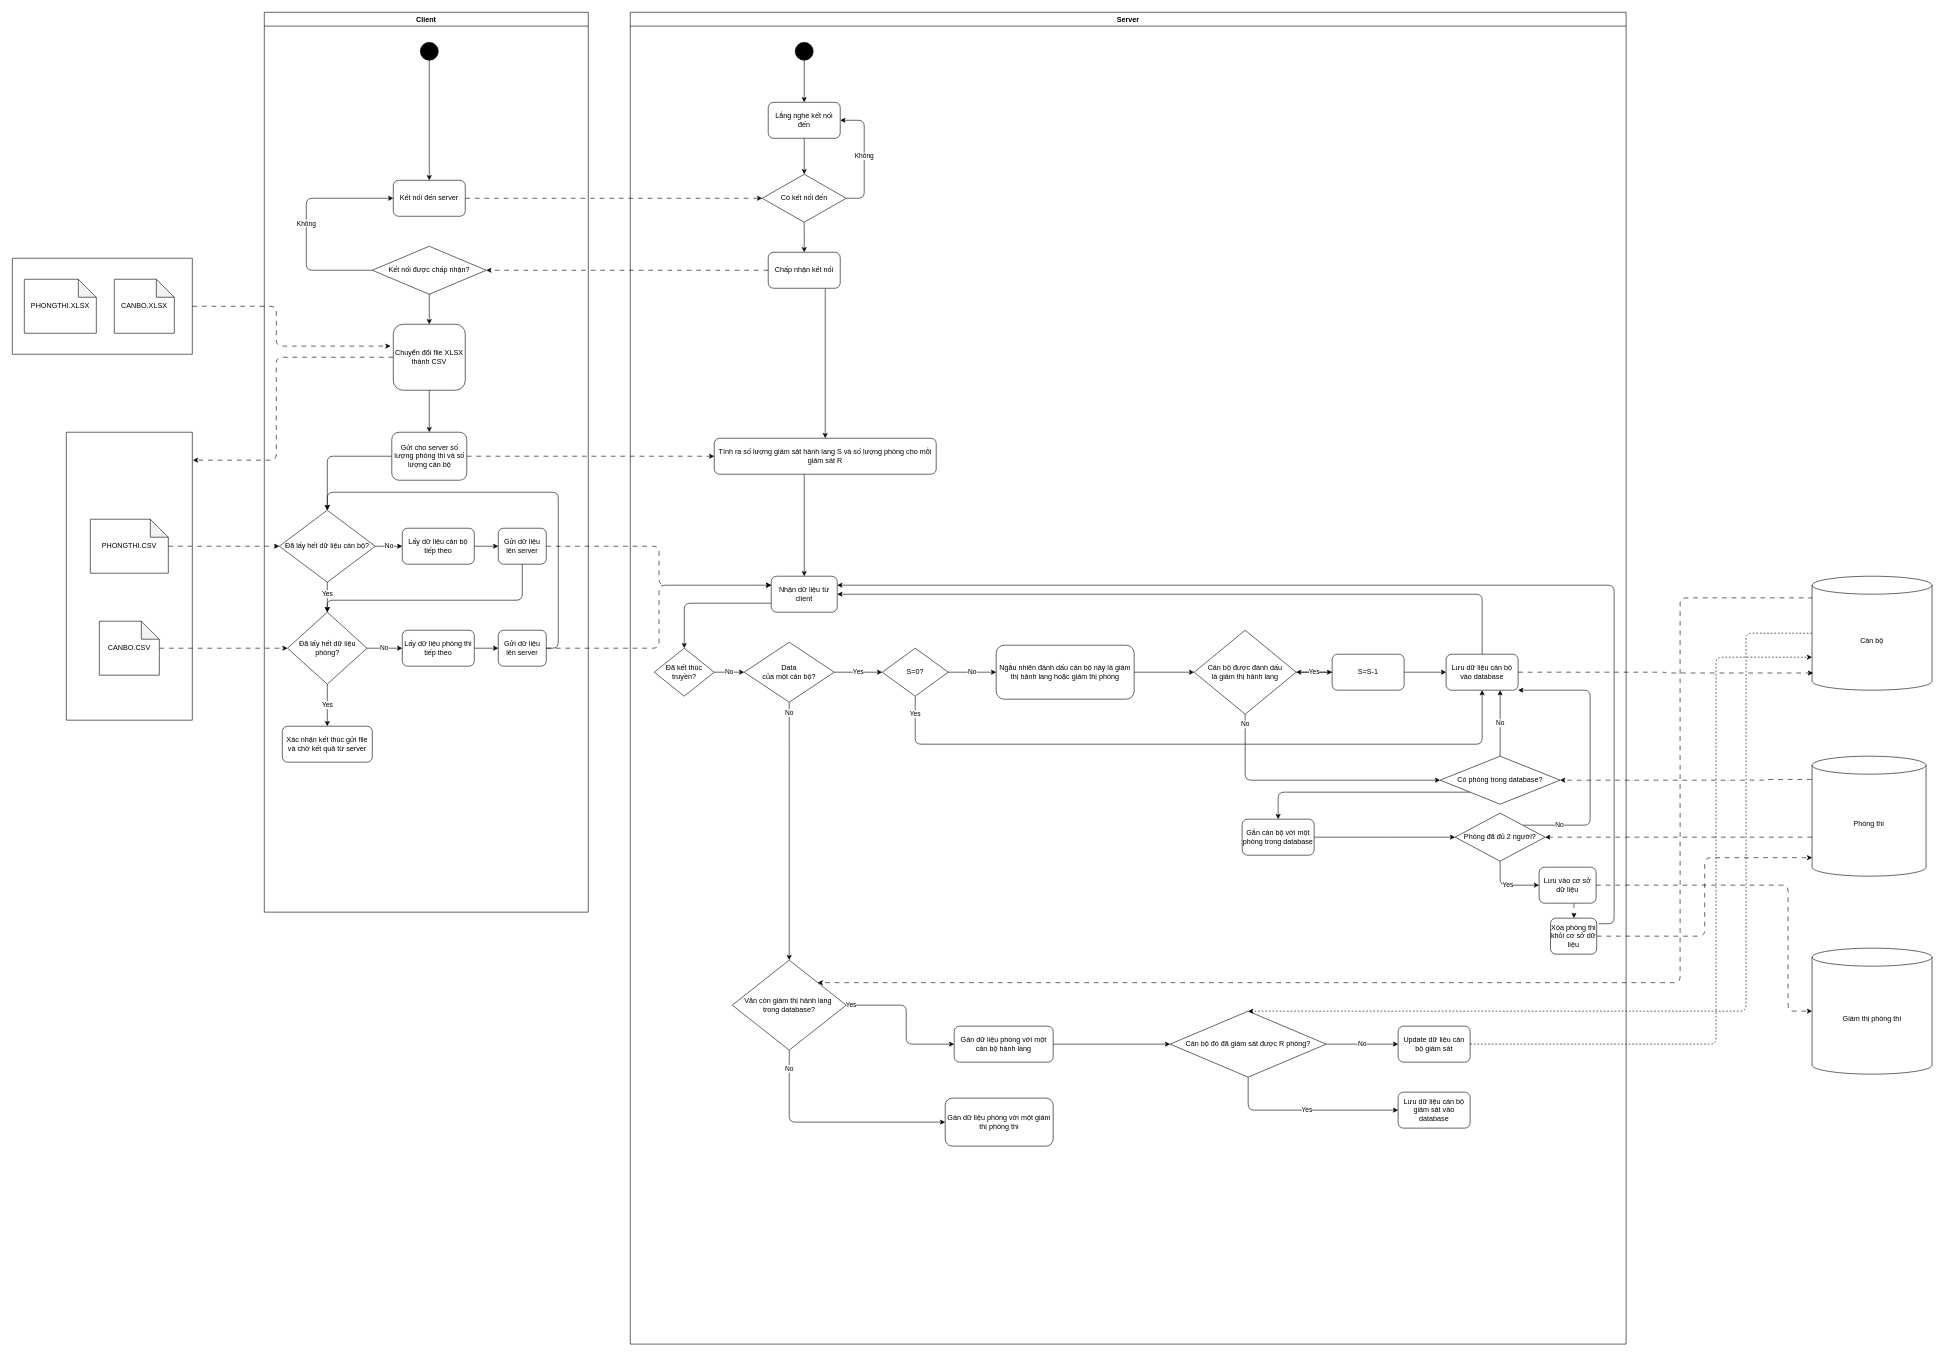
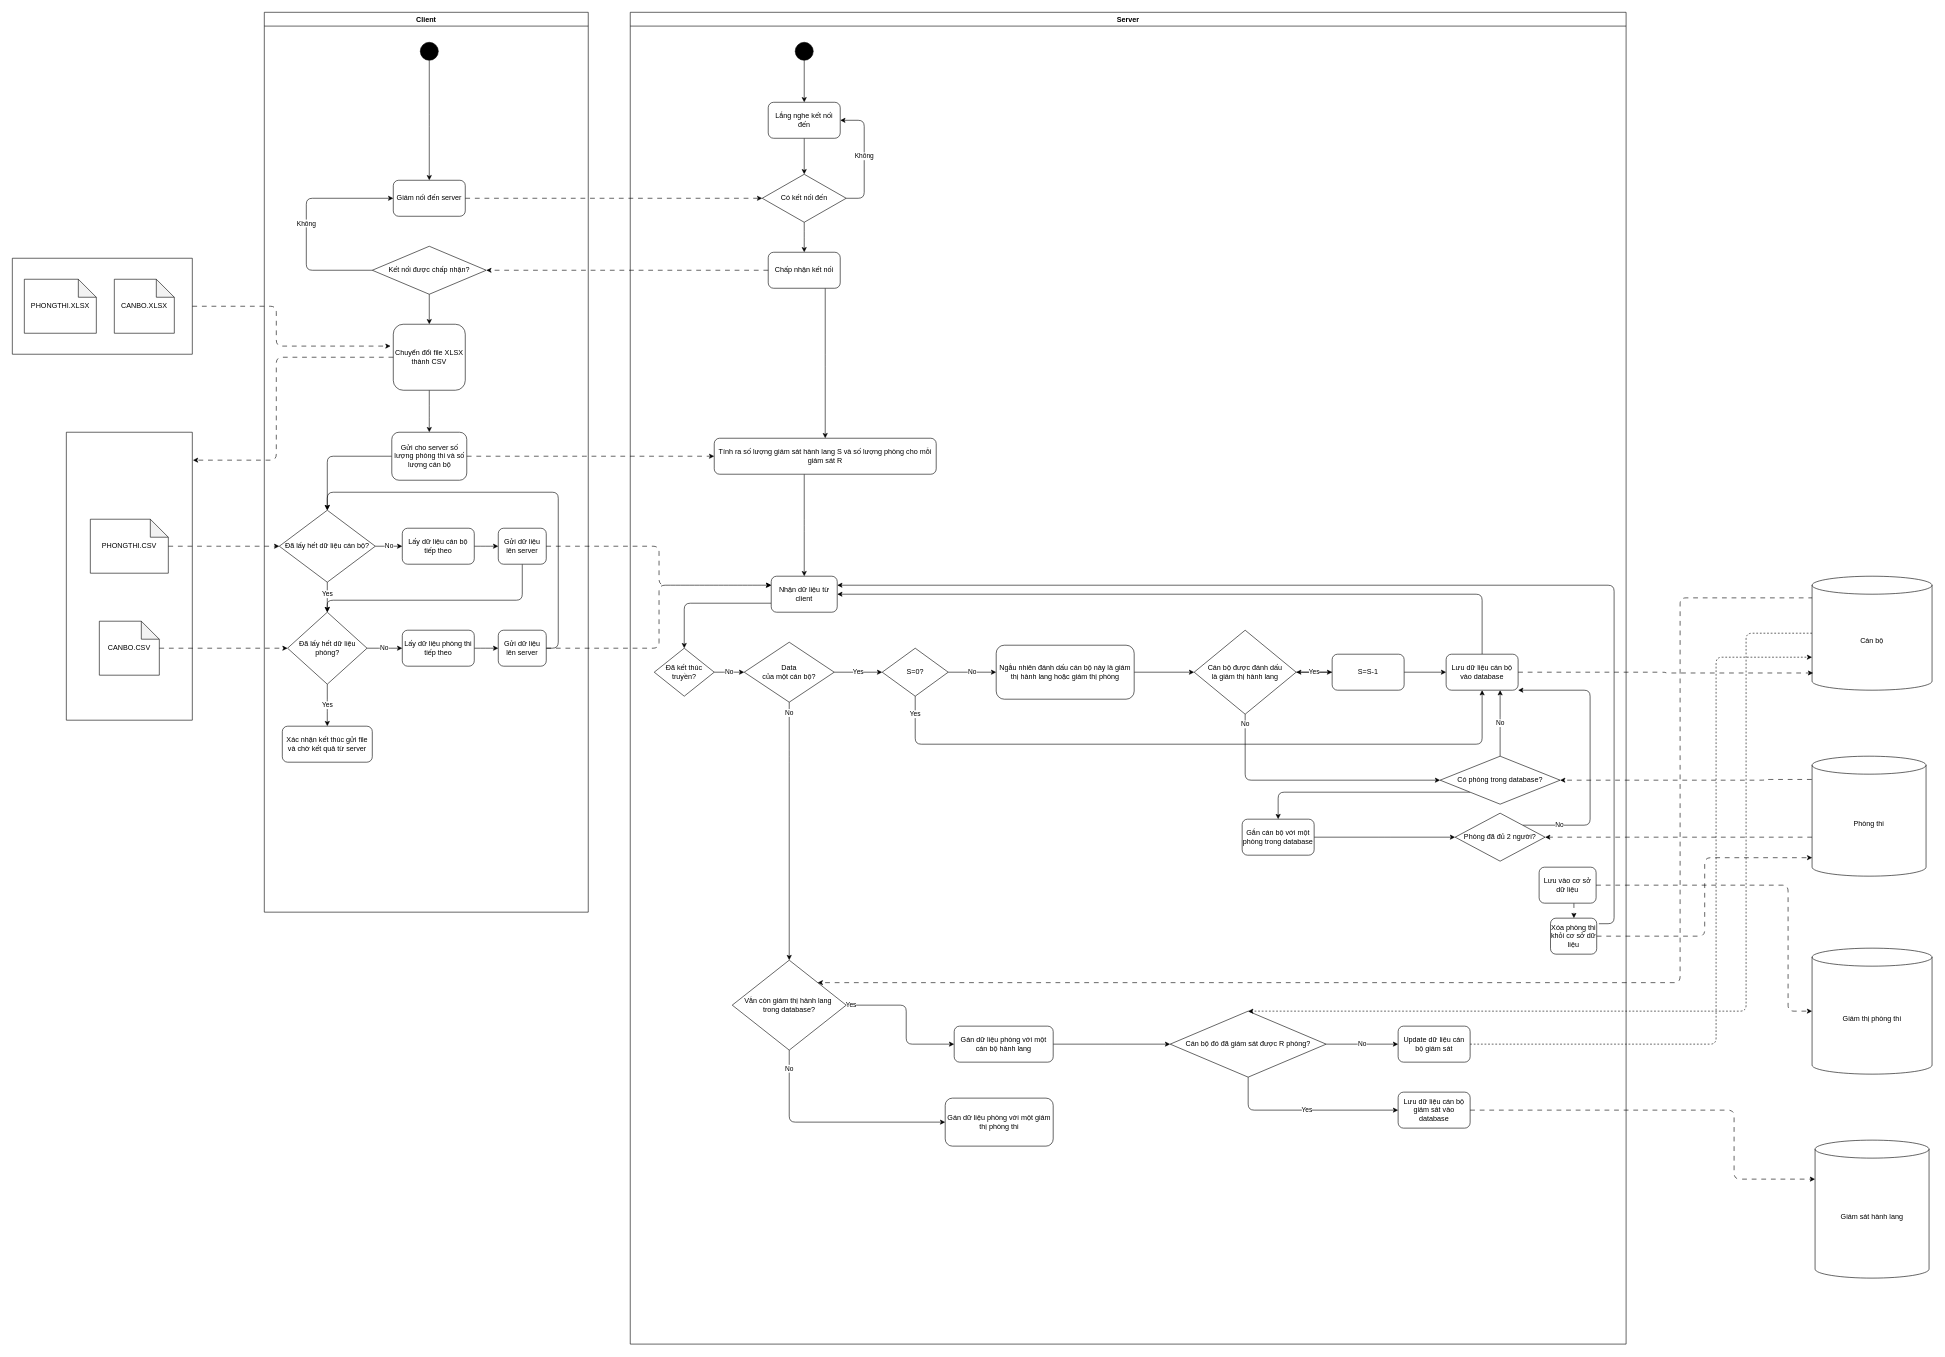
- <mxCell id="5" value="Kết nối đến server" style="rounded=1;whiteSpace=wrap;html=1;" parent="2" vertex="1"><mxGeometry x="215" y="280" width="120" height="60" as="geometry" /></mxCell>
+ <mxCell id="5" value="Giám nối đến server" style="rounded=1;whiteSpace=wrap;html=1;" parent="2" vertex="1"><mxGeometry x="215" y="280" width="120" height="60" as="geometry" /></mxCell>
- <mxCell id="72" value="Yes" style="edgeStyle=elbowEdgeStyle;html=1;entryX=0;entryY=0.5;entryDx=0;entryDy=0;exitX=0.5;exitY=1;exitDx=0;exitDy=0;" edge="1" parent="28" source="73" target="75"><mxGeometry relative="1" as="geometry"><mxPoint x="1450" y="1420" as="sourcePoint" /><Array as="points"><mxPoint x="1450" y="1430" /></Array></mxGeometry></mxCell>
+ <mxCell id="110" style="edgeStyle=elbowEdgeStyle;html=1;entryX=0;entryY=0;entryDx=0;entryDy=65;entryPerimeter=0;dashed=1;dashPattern=8 8;" edge="1" parent="1" source="82" target="109"><mxGeometry relative="1" as="geometry"><Array as="points"><mxPoint x="2890" y="1910" /></Array></mxGeometry></mxCell>
+ <mxCell id="109" value="Giám sát hành lang" style="shape=cylinder3;whiteSpace=wrap;html=1;boundedLbl=1;backgroundOutline=1;size=15;" vertex="1" parent="1"><mxGeometry x="3025" y="1900" width="190" height="230" as="geometry" /></mxCell>
